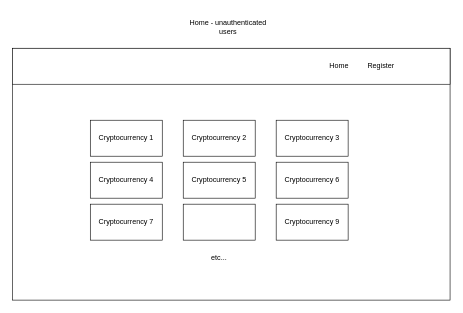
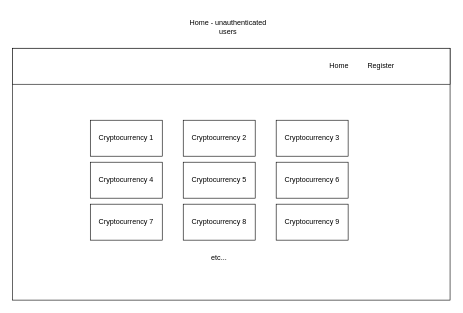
+ <mxCell id="22" value="Cryptocurrency 8" style="text;html=1;strokeColor=none;fillColor=none;align=center;verticalAlign=middle;whiteSpace=wrap;rounded=0;" parent="1" vertex="1"><mxGeometry x="315" y="350" width="100" height="40" as="geometry" /></mxCell>
